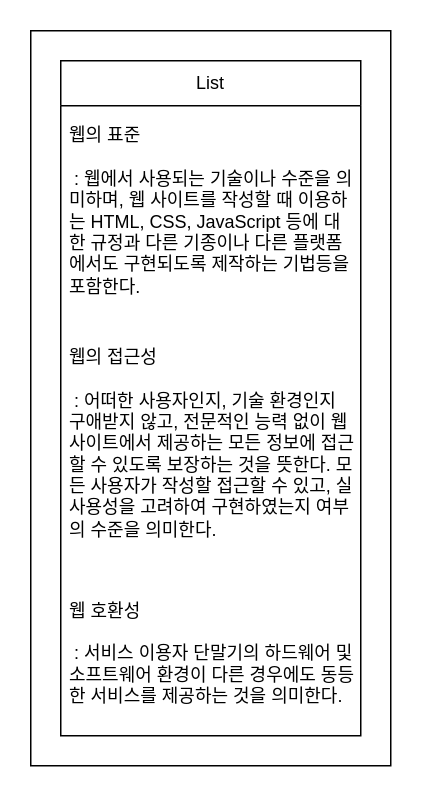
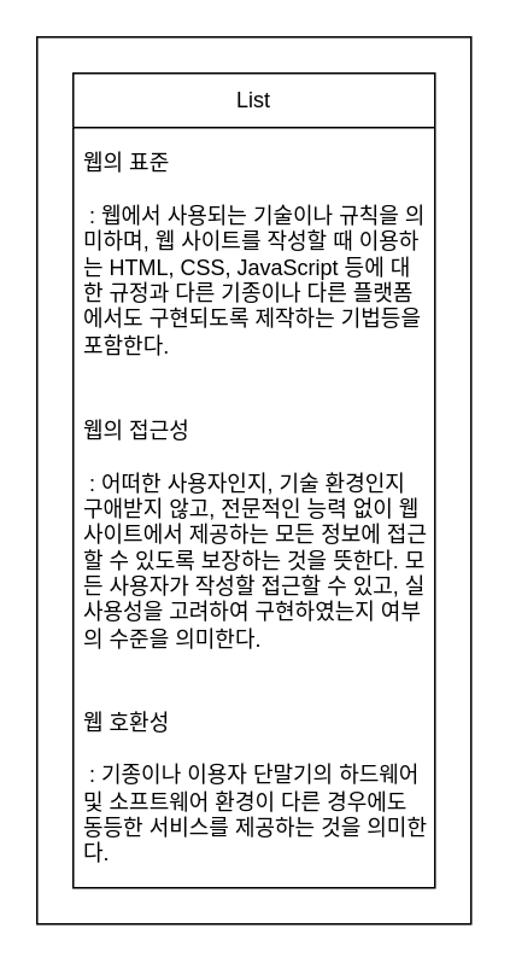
- <mxCell id="4" value="웹의 표준&#10;&#10; : 웹에서 사용되는 기술이나 수준을 의미하며, 웹 사이트를 작성할 때 이용하는 HTML, CSS, JavaScript 등에 대한 규정과 다른 기종이나 다른 플랫폼에서도 구현되도록 제작하는 기법등을 포함한다." style="text;strokeColor=none;fillColor=none;align=left;verticalAlign=middle;spacingLeft=4;spacingRight=4;overflow=hidden;points=[[0,0.5],[1,0.5]];portConstraint=eastwest;rotatable=0;hachureGap=4;whiteSpace=wrap;" vertex="1" parent="3"><mxGeometry y="30" width="200" height="140" as="geometry" /></mxCell>
+ <mxCell id="4" value="웹의 표준&#10;&#10; : 웹에서 사용되는 기술이나 규칙을 의미하며, 웹 사이트를 작성할 때 이용하는 HTML, CSS, JavaScript 등에 대한 규정과 다른 기종이나 다른 플랫폼에서도 구현되도록 제작하는 기법등을 포함한다." style="text;strokeColor=none;fillColor=none;align=left;verticalAlign=middle;spacingLeft=4;spacingRight=4;overflow=hidden;points=[[0,0.5],[1,0.5]];portConstraint=eastwest;rotatable=0;hachureGap=4;whiteSpace=wrap;" vertex="1" parent="3"><mxGeometry y="30" width="200" height="140" as="geometry" /></mxCell>
- <mxCell id="6" value="웹 호환성&#10;&#10; : 서비스 이용자 단말기의 하드웨어 및 소프트웨어 환경이 다른 경우에도 동등한 서비스를 제공하는 것을 의미한다." style="text;strokeColor=none;fillColor=none;align=left;verticalAlign=middle;spacingLeft=4;spacingRight=4;overflow=hidden;points=[[0,0.5],[1,0.5]];portConstraint=eastwest;rotatable=0;hachureGap=4;whiteSpace=wrap;" vertex="1" parent="3"><mxGeometry y="340" width="200" height="110" as="geometry" /></mxCell>
+ <mxCell id="6" value="웹 호환성&#10;&#10; : 기종이나 이용자 단말기의 하드웨어 및 소프트웨어 환경이 다른 경우에도 동등한 서비스를 제공하는 것을 의미한다." style="text;strokeColor=none;fillColor=none;align=left;verticalAlign=middle;spacingLeft=4;spacingRight=4;overflow=hidden;points=[[0,0.5],[1,0.5]];portConstraint=eastwest;rotatable=0;hachureGap=4;whiteSpace=wrap;" vertex="1" parent="3"><mxGeometry y="340" width="200" height="110" as="geometry" /></mxCell>
